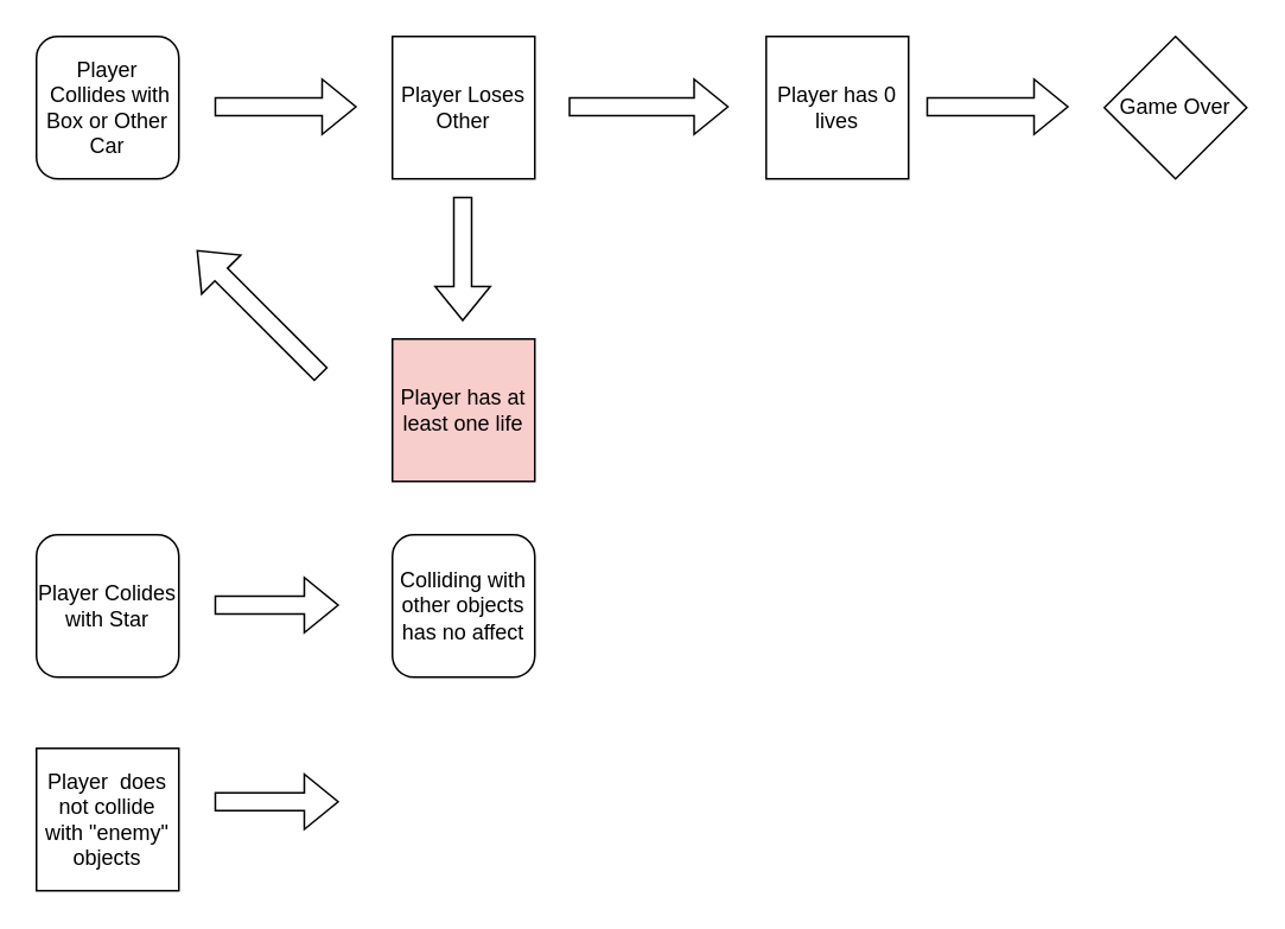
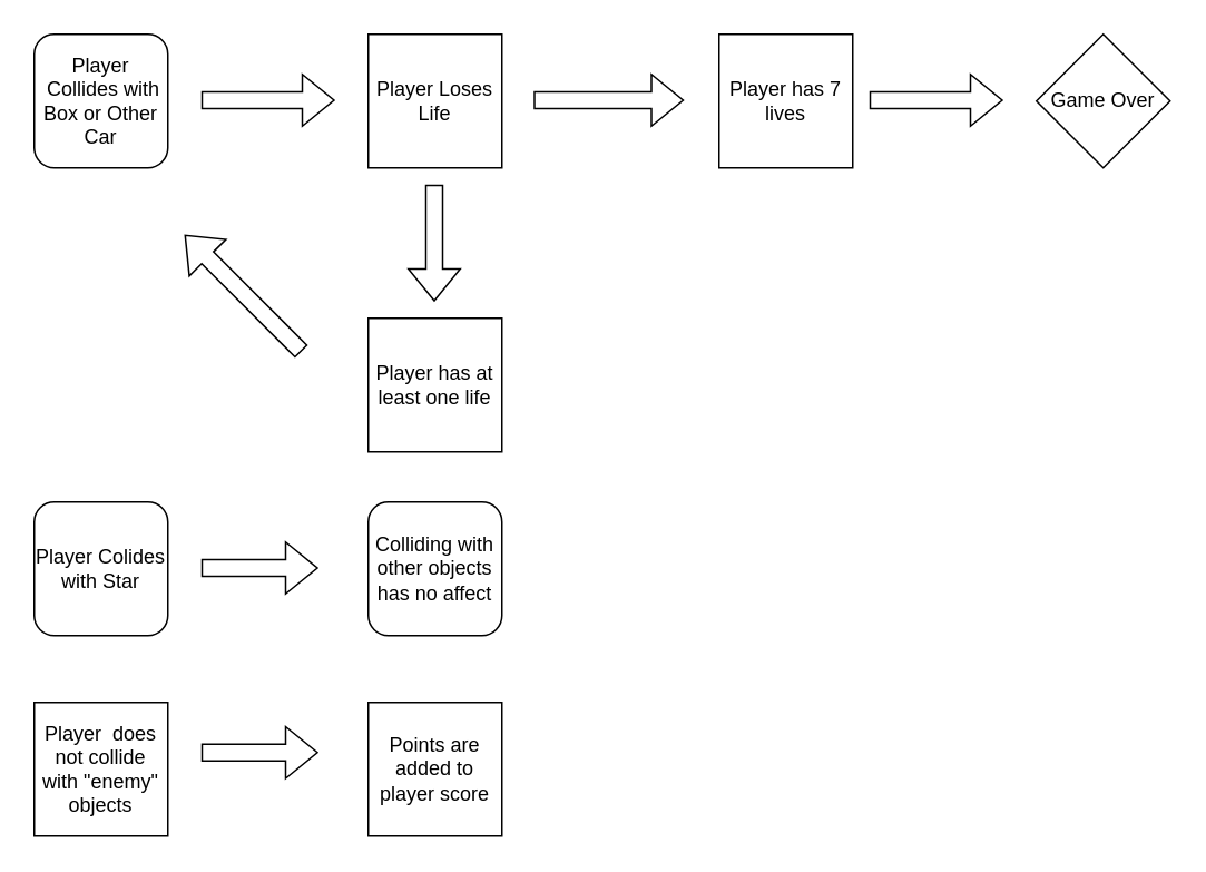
- <mxCell id="4" value="Player Loses Other" style="whiteSpace=wrap;html=1;aspect=fixed;" vertex="1" parent="1"><mxGeometry x="220" y="20" width="80" height="80" as="geometry" /></mxCell>
+ <mxCell id="4" value="Player Loses Life" style="whiteSpace=wrap;html=1;aspect=fixed;" vertex="1" parent="1"><mxGeometry x="220" y="20" width="80" height="80" as="geometry" /></mxCell>
- <mxCell id="6" value="Player has 0 lives" style="whiteSpace=wrap;html=1;aspect=fixed;" vertex="1" parent="1"><mxGeometry x="430" y="20" width="80" height="80" as="geometry" /></mxCell>
+ <mxCell id="6" value="Player has 7 lives" style="whiteSpace=wrap;html=1;aspect=fixed;" vertex="1" parent="1"><mxGeometry x="430" y="20" width="80" height="80" as="geometry" /></mxCell>
- <mxCell id="9" value="Player has at least one life" style="whiteSpace=wrap;html=1;aspect=fixed;fillColor=#f8cecc;" vertex="1" parent="1"><mxGeometry x="220" y="190" width="80" height="80" as="geometry" /></mxCell>
+ <mxCell id="9" value="Player has at least one life" style="whiteSpace=wrap;html=1;aspect=fixed;" vertex="1" parent="1"><mxGeometry x="220" y="190" width="80" height="80" as="geometry" /></mxCell>
+ <mxCell id="17" value="Points are added to player score" style="whiteSpace=wrap;html=1;aspect=fixed;" vertex="1" parent="1"><mxGeometry x="220" y="420" width="80" height="80" as="geometry" /></mxCell>
